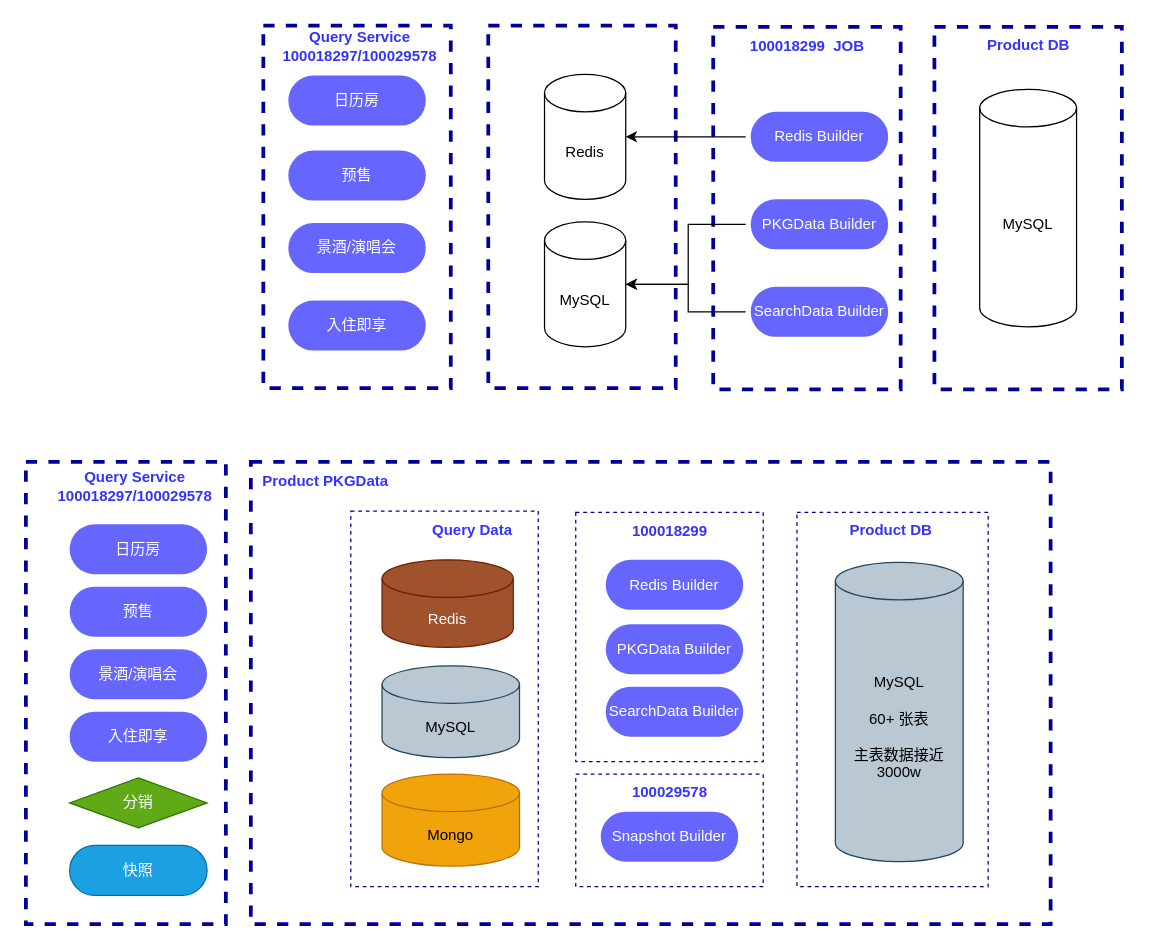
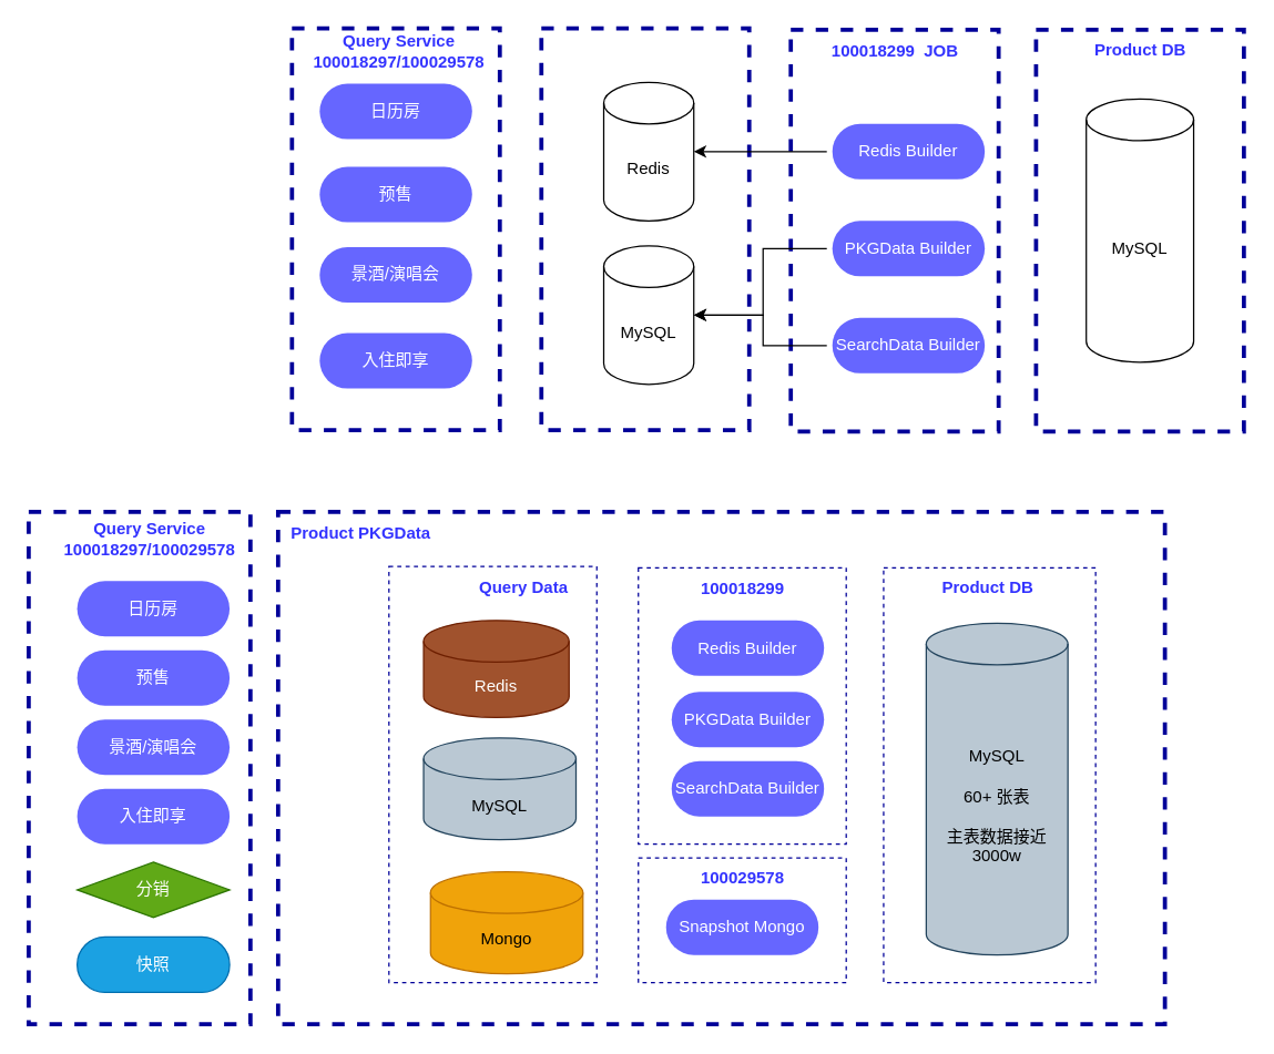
- <mxCell id="39" value="Mongo" style="shape=cylinder3;whiteSpace=wrap;html=1;boundedLbl=1;backgroundOutline=1;size=15;fillColor=#f0a30a;fontColor=#000000;strokeColor=#BD7000;" vertex="1" parent="1"><mxGeometry x="305" y="619" width="110" height="73.5" as="geometry" /></mxCell>
+ <mxCell id="39" value="Mongo" style="shape=cylinder3;whiteSpace=wrap;html=1;boundedLbl=1;backgroundOutline=1;size=15;fillColor=#f0a30a;fontColor=#000000;strokeColor=#BD7000;" vertex="1" parent="1"><mxGeometry x="310" y="629" width="110" height="73.5" as="geometry" /></mxCell>
- <mxCell id="38" value="&lt;font color=&quot;#ffffff&quot;&gt;Snapshot Builder&lt;/font&gt;" style="rounded=1;whiteSpace=wrap;html=1;perimeterSpacing=4;fillColor=#6666FF;strokeColor=none;strokeWidth=1;arcSize=50;imageAspect=0;" vertex="1" parent="1"><mxGeometry x="480" y="649" width="110" height="40" as="geometry" /></mxCell>
+ <mxCell id="38" value="&lt;font color=&quot;#ffffff&quot;&gt;Snapshot Mongo&lt;/font&gt;" style="rounded=1;whiteSpace=wrap;html=1;perimeterSpacing=4;fillColor=#6666FF;strokeColor=none;strokeWidth=1;arcSize=50;imageAspect=0;" vertex="1" parent="1"><mxGeometry x="480" y="649" width="110" height="40" as="geometry" /></mxCell>
